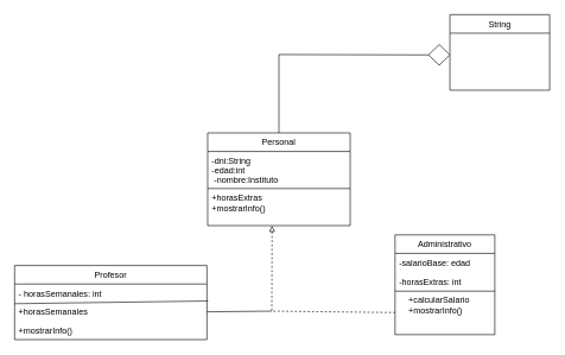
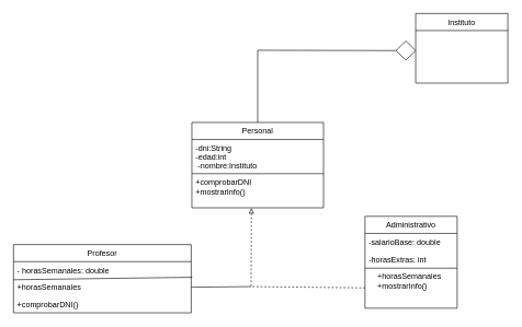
- <mxCell id="17" value="String" style="swimlane;fontStyle=0;childLayout=stackLayout;horizontal=1;startSize=26;fillColor=none;horizontalStack=0;resizeParent=1;resizeParentMax=0;resizeLast=0;collapsible=1;marginBottom=0;" vertex="1" parent="1"><mxGeometry x="631" y="20" width="140" height="106" as="geometry" /></mxCell>
+ <mxCell id="17" value="Instituto" style="swimlane;fontStyle=0;childLayout=stackLayout;horizontal=1;startSize=26;fillColor=none;horizontalStack=0;resizeParent=1;resizeParentMax=0;resizeLast=0;collapsible=1;marginBottom=0;" vertex="1" parent="1"><mxGeometry x="631" y="20" width="140" height="106" as="geometry" /></mxCell>
- <mxCell id="11" value="+horasExtras&#10;+mostrarInfo()" style="text;strokeColor=none;fillColor=none;align=left;verticalAlign=top;spacingLeft=4;spacingRight=4;overflow=hidden;rotatable=0;points=[[0,0.5],[1,0.5]];portConstraint=eastwest;" vertex="1" parent="7"><mxGeometry y="78" width="200" height="52" as="geometry" /></mxCell>
+ <mxCell id="11" value="+comprobarDNI&#10;+mostrarInfo()" style="text;strokeColor=none;fillColor=none;align=left;verticalAlign=top;spacingLeft=4;spacingRight=4;overflow=hidden;rotatable=0;points=[[0,0.5],[1,0.5]];portConstraint=eastwest;" vertex="1" parent="7"><mxGeometry y="78" width="200" height="52" as="geometry" /></mxCell>
- <mxCell id="13" value="-salarioBase: edad" style="text;strokeColor=none;fillColor=none;align=left;verticalAlign=top;spacingLeft=4;spacingRight=4;overflow=hidden;rotatable=0;points=[[0,0.5],[1,0.5]];portConstraint=eastwest;" vertex="1" parent="12"><mxGeometry y="26" width="140" height="26" as="geometry" /></mxCell>
+ <mxCell id="13" value="-salarioBase: double" style="text;strokeColor=none;fillColor=none;align=left;verticalAlign=top;spacingLeft=4;spacingRight=4;overflow=hidden;rotatable=0;points=[[0,0.5],[1,0.5]];portConstraint=eastwest;" vertex="1" parent="12"><mxGeometry y="26" width="140" height="26" as="geometry" /></mxCell>
- <mxCell id="3" value="- horasSemanales: int" style="text;strokeColor=none;fillColor=none;align=left;verticalAlign=top;spacingLeft=4;spacingRight=4;overflow=hidden;rotatable=0;points=[[0,0.5],[1,0.5]];portConstraint=eastwest;" vertex="1" parent="2"><mxGeometry y="26" width="270" height="26" as="geometry" /></mxCell>
+ <mxCell id="3" value="- horasSemanales: double" style="text;strokeColor=none;fillColor=none;align=left;verticalAlign=top;spacingLeft=4;spacingRight=4;overflow=hidden;rotatable=0;points=[[0,0.5],[1,0.5]];portConstraint=eastwest;" vertex="1" parent="2"><mxGeometry y="26" width="270" height="26" as="geometry" /></mxCell>
- <mxCell id="15" value="    +calcularSalario&#10;    +mostrarInfo()" style="text;strokeColor=none;fillColor=none;align=left;verticalAlign=top;spacingLeft=4;spacingRight=4;overflow=hidden;rotatable=0;points=[[0,0.5],[1,0.5]];portConstraint=eastwest;" vertex="1" parent="12"><mxGeometry y="78" width="140" height="62" as="geometry" /></mxCell>
+ <mxCell id="15" value="    +horasSemanales&#10;    +mostrarInfo()" style="text;strokeColor=none;fillColor=none;align=left;verticalAlign=top;spacingLeft=4;spacingRight=4;overflow=hidden;rotatable=0;points=[[0,0.5],[1,0.5]];portConstraint=eastwest;" vertex="1" parent="12"><mxGeometry y="78" width="140" height="62" as="geometry" /></mxCell>
- <mxCell id="6" value="+mostrarInfo()" style="text;strokeColor=none;fillColor=none;align=left;verticalAlign=top;spacingLeft=4;spacingRight=4;overflow=hidden;rotatable=0;points=[[0,0.5],[1,0.5]];portConstraint=eastwest;" vertex="1" parent="2"><mxGeometry y="78" width="270" height="26" as="geometry" /></mxCell>
+ <mxCell id="6" value="+comprobarDNI()" style="text;strokeColor=none;fillColor=none;align=left;verticalAlign=top;spacingLeft=4;spacingRight=4;overflow=hidden;rotatable=0;points=[[0,0.5],[1,0.5]];portConstraint=eastwest;" vertex="1" parent="2"><mxGeometry y="78" width="270" height="26" as="geometry" /></mxCell>
